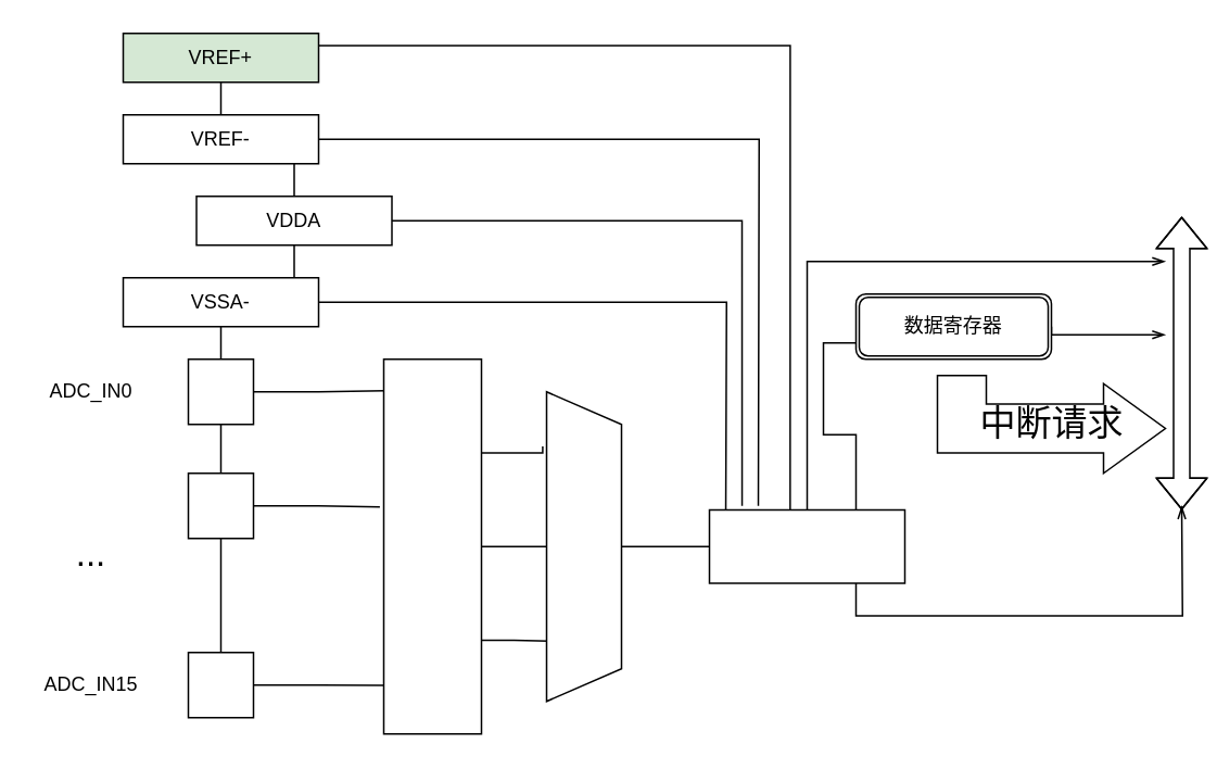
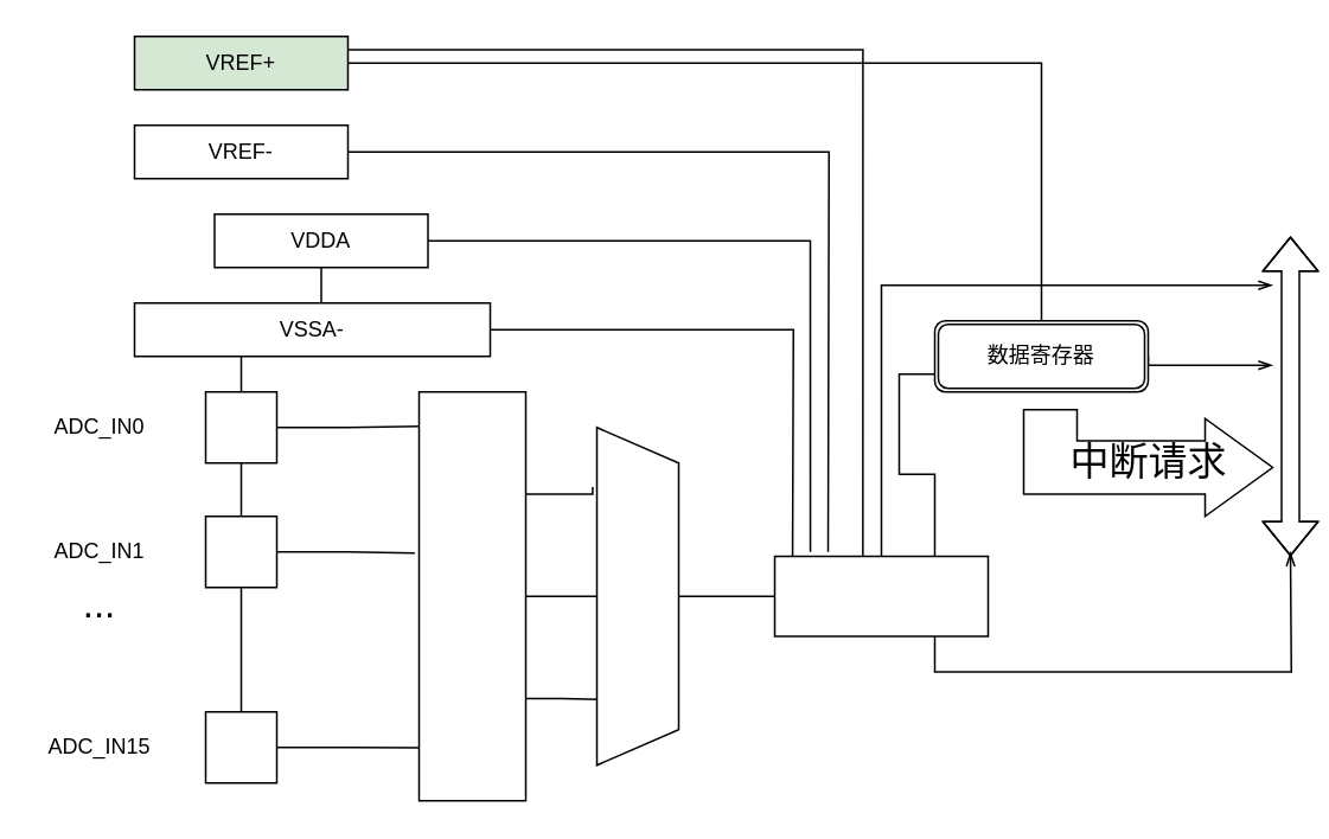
- <mxCell id="2" value="" style="edgeStyle=orthogonalEdgeStyle;rounded=0;orthogonalLoop=1;jettySize=auto;html=1;endArrow=none;endFill=0;" edge="1" parent="1" source="4" target="9"><mxGeometry relative="1" as="geometry" /></mxCell>
+ <mxCell id="2" value="" style="edgeStyle=orthogonalEdgeStyle;rounded=0;orthogonalLoop=1;jettySize=auto;html=1;endArrow=none;endFill=0;" edge="1" parent="1" source="4" target="31"><mxGeometry relative="1" as="geometry" /></mxCell>
- <mxCell id="11" value="VSSA-" style="rounded=0;whiteSpace=wrap;html=1;" vertex="1" parent="1"><mxGeometry x="75" y="170" width="120" height="30" as="geometry" /></mxCell>
+ <mxCell id="11" value="VSSA-" style="rounded=0;whiteSpace=wrap;html=1;" vertex="1" parent="1"><mxGeometry x="75" y="170" width="200" height="30" as="geometry" /></mxCell>
+ <mxCell id="34" value="ADC_IN1" style="text;html=1;align=center;verticalAlign=middle;resizable=0;points=[];autosize=1;strokeColor=none;fillColor=none;" vertex="1" parent="1"><mxGeometry x="20" y="300" width="70" height="20" as="geometry" /></mxCell>
